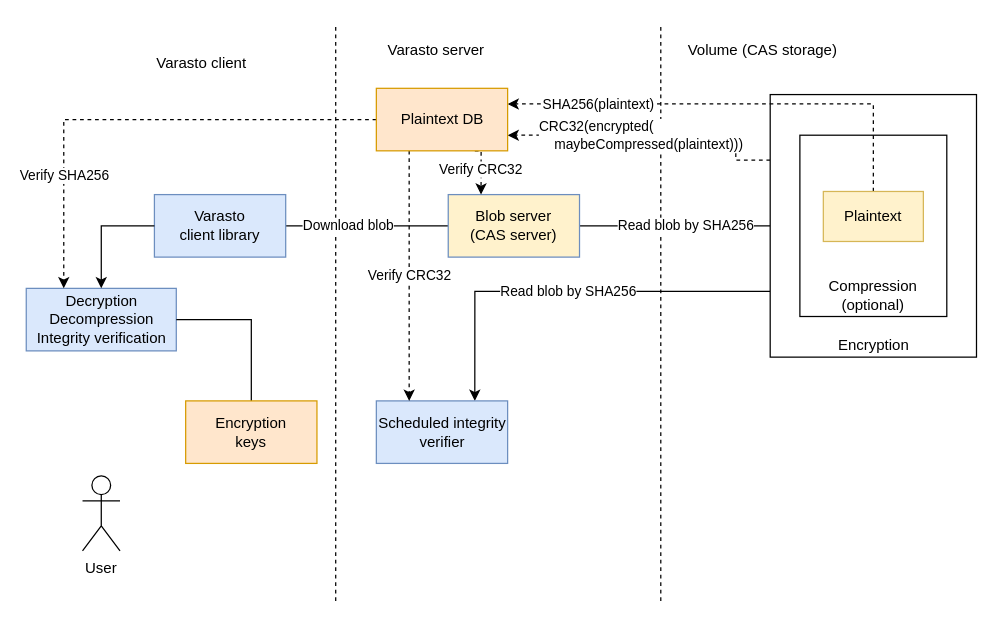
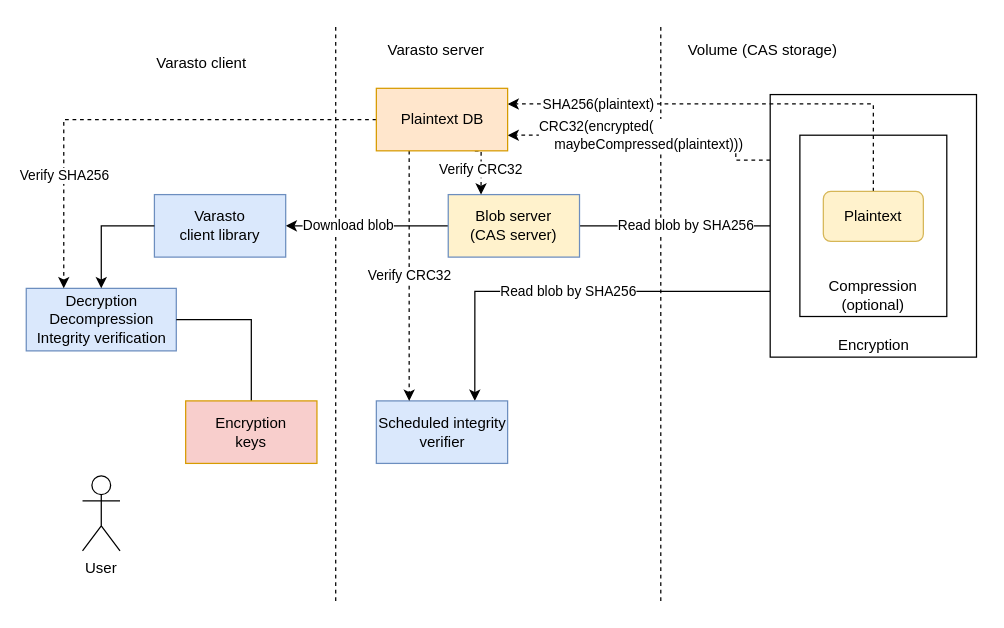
- <mxCell id="22" value="Plaintext" style="rounded=0;whiteSpace=wrap;html=1;fillColor=#fff2cc;strokeColor=#d6b656;" vertex="1" parent="1"><mxGeometry x="658" y="152.5" width="80" height="40" as="geometry" /></mxCell>
+ <mxCell id="22" value="Plaintext" style="whiteSpace=wrap;html=1;fillColor=#fff2cc;strokeColor=#d6b656;rounded=1;" vertex="1" parent="1"><mxGeometry x="658" y="152.5" width="80" height="40" as="geometry" /></mxCell>
- <mxCell id="11" value="Download blob" style="edgeStyle=orthogonalEdgeStyle;rounded=0;orthogonalLoop=1;jettySize=auto;html=1;exitX=0;exitY=0.5;exitDx=0;exitDy=0;entryX=1;entryY=0.5;entryDx=0;entryDy=0;endArrow=none;" edge="1" parent="1" source="12" target="15"><mxGeometry x="0.231" relative="1" as="geometry"><mxPoint as="offset" /></mxGeometry></mxCell>
+ <mxCell id="11" value="Download blob" style="edgeStyle=orthogonalEdgeStyle;rounded=0;orthogonalLoop=1;jettySize=auto;html=1;exitX=0;exitY=0.5;exitDx=0;exitDy=0;entryX=1;entryY=0.5;entryDx=0;entryDy=0;" edge="1" parent="1" source="12" target="15"><mxGeometry x="0.231" relative="1" as="geometry"><mxPoint as="offset" /></mxGeometry></mxCell>
- <mxCell id="20" value="Encryption&lt;br&gt;keys" style="rounded=0;whiteSpace=wrap;html=1;fillColor=#ffe6cc;strokeColor=#d79b00;" vertex="1" parent="1"><mxGeometry x="148" y="320" width="105" height="50" as="geometry" /></mxCell>
+ <mxCell id="20" value="Encryption&lt;br&gt;keys" style="rounded=0;whiteSpace=wrap;html=1;fillColor=#f8cecc;strokeColor=#d79b00;" vertex="1" parent="1"><mxGeometry x="148" y="320" width="105" height="50" as="geometry" /></mxCell>
